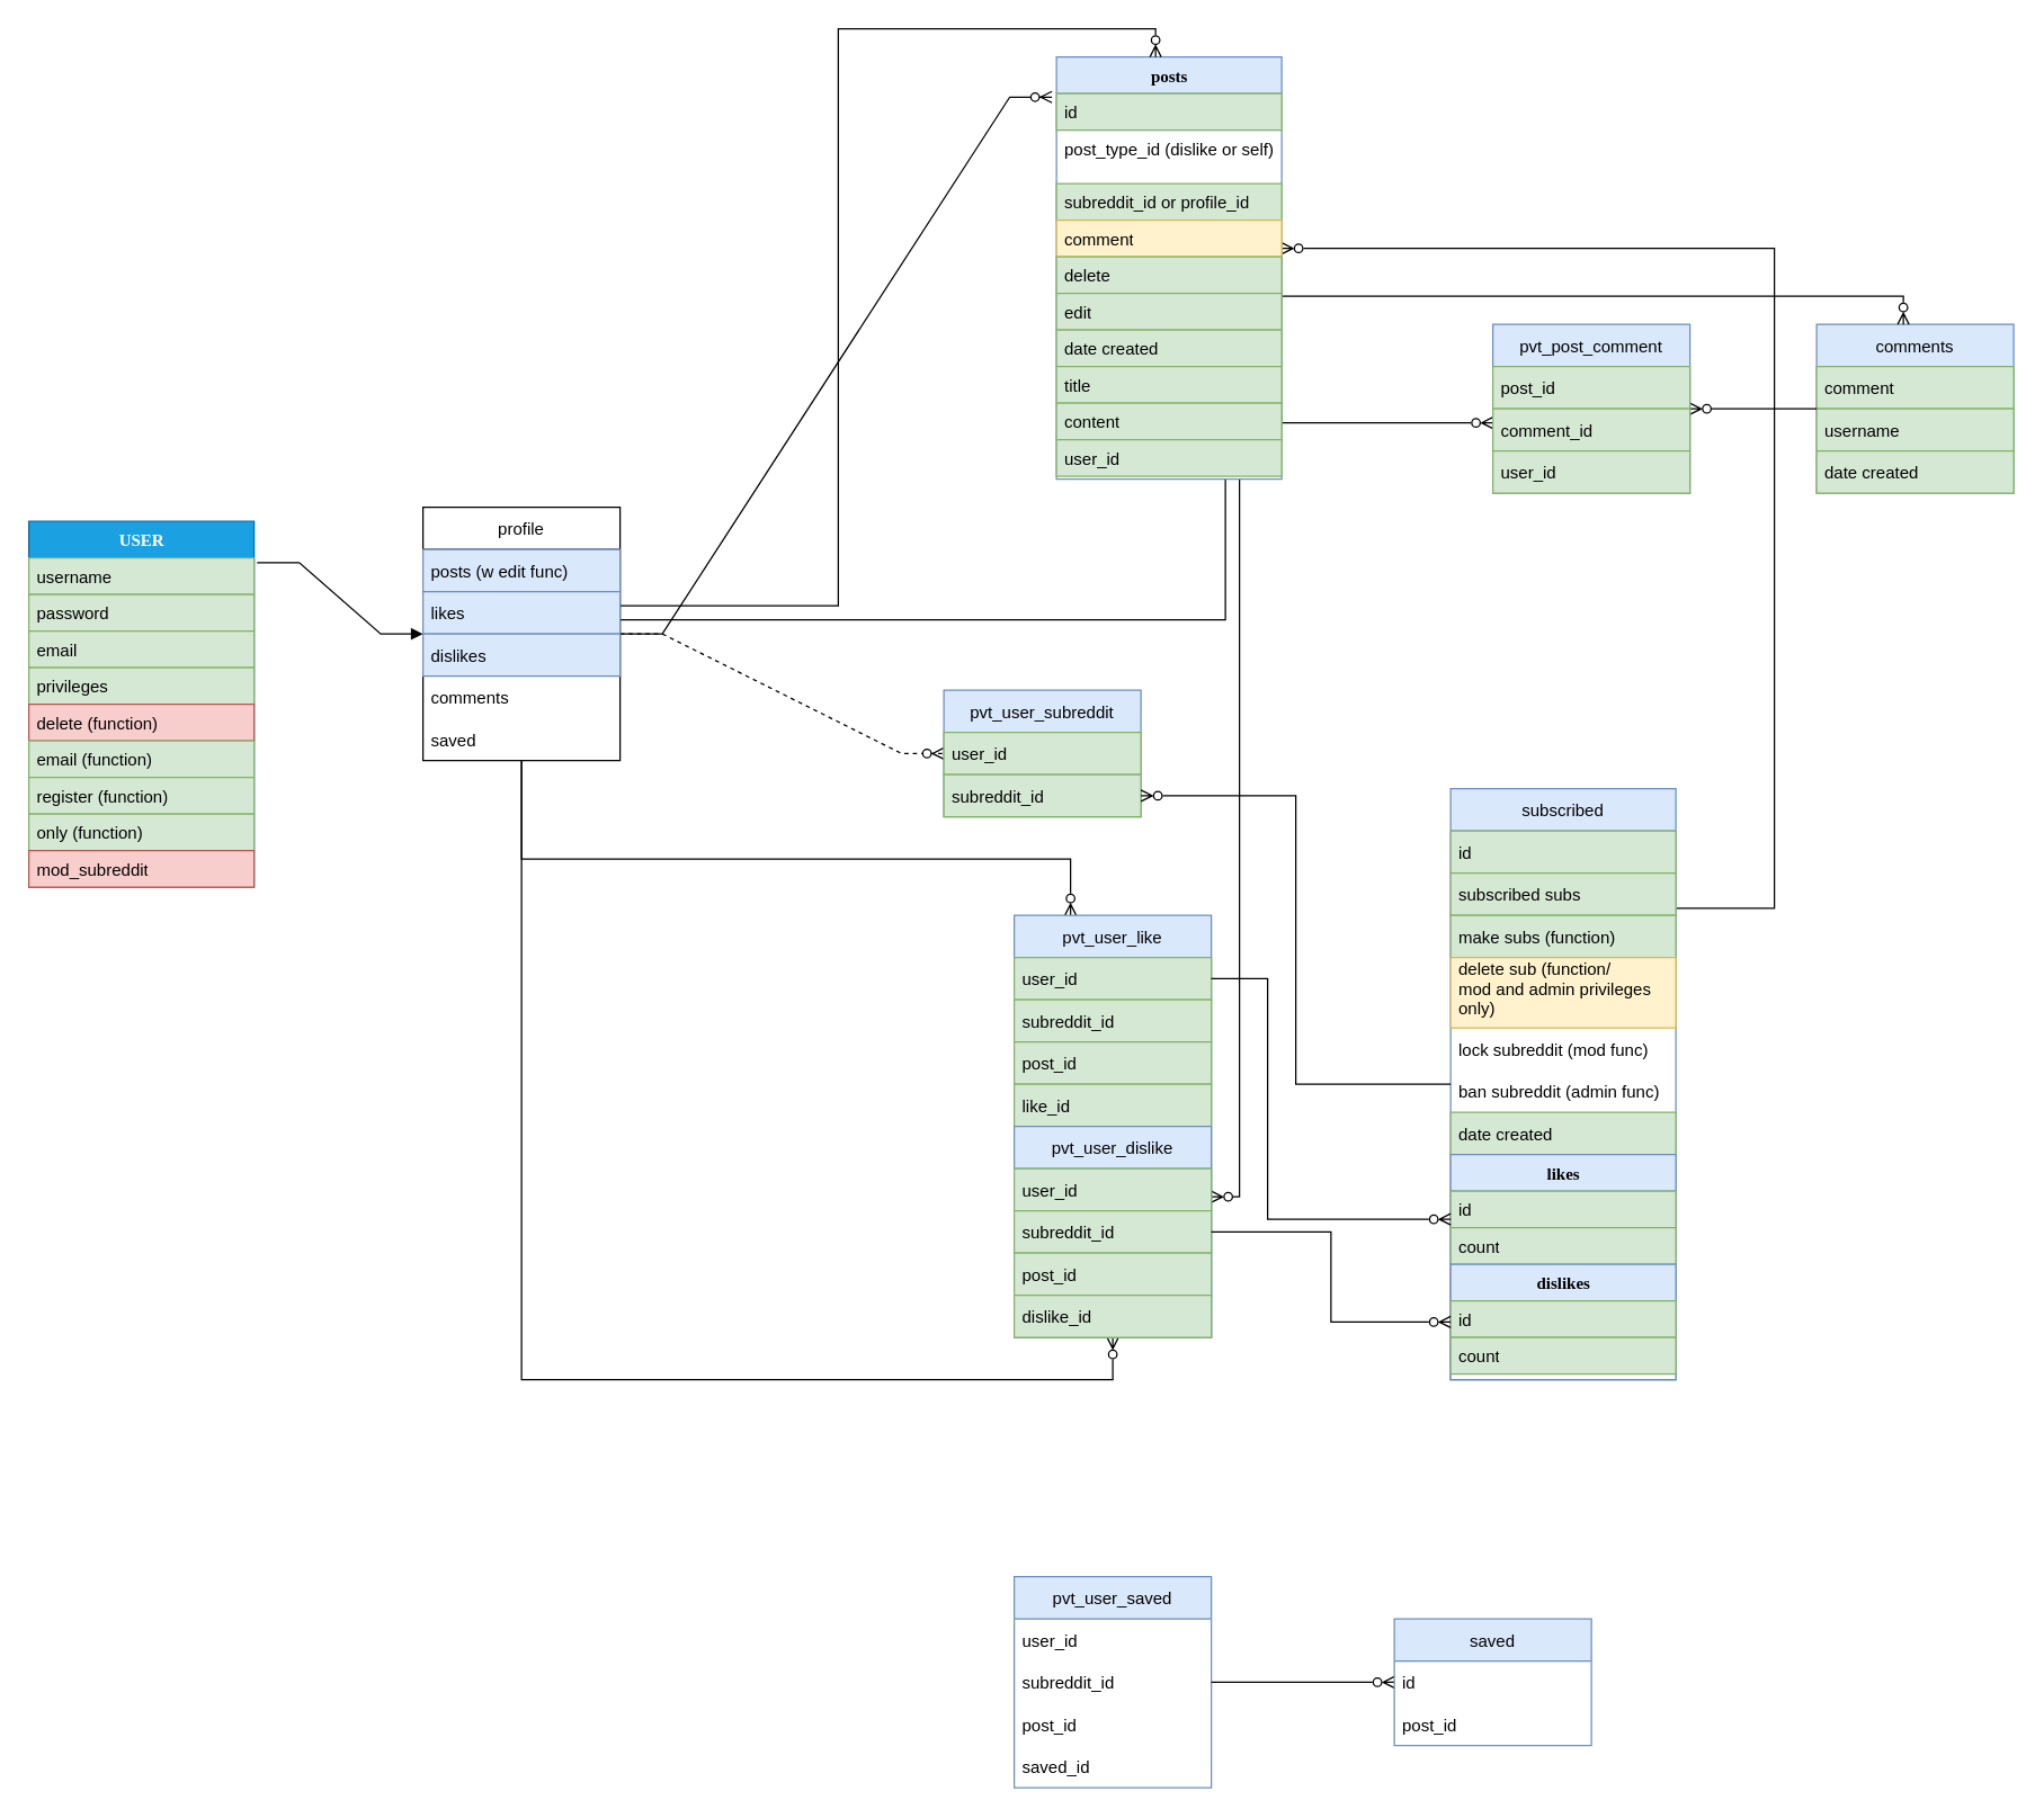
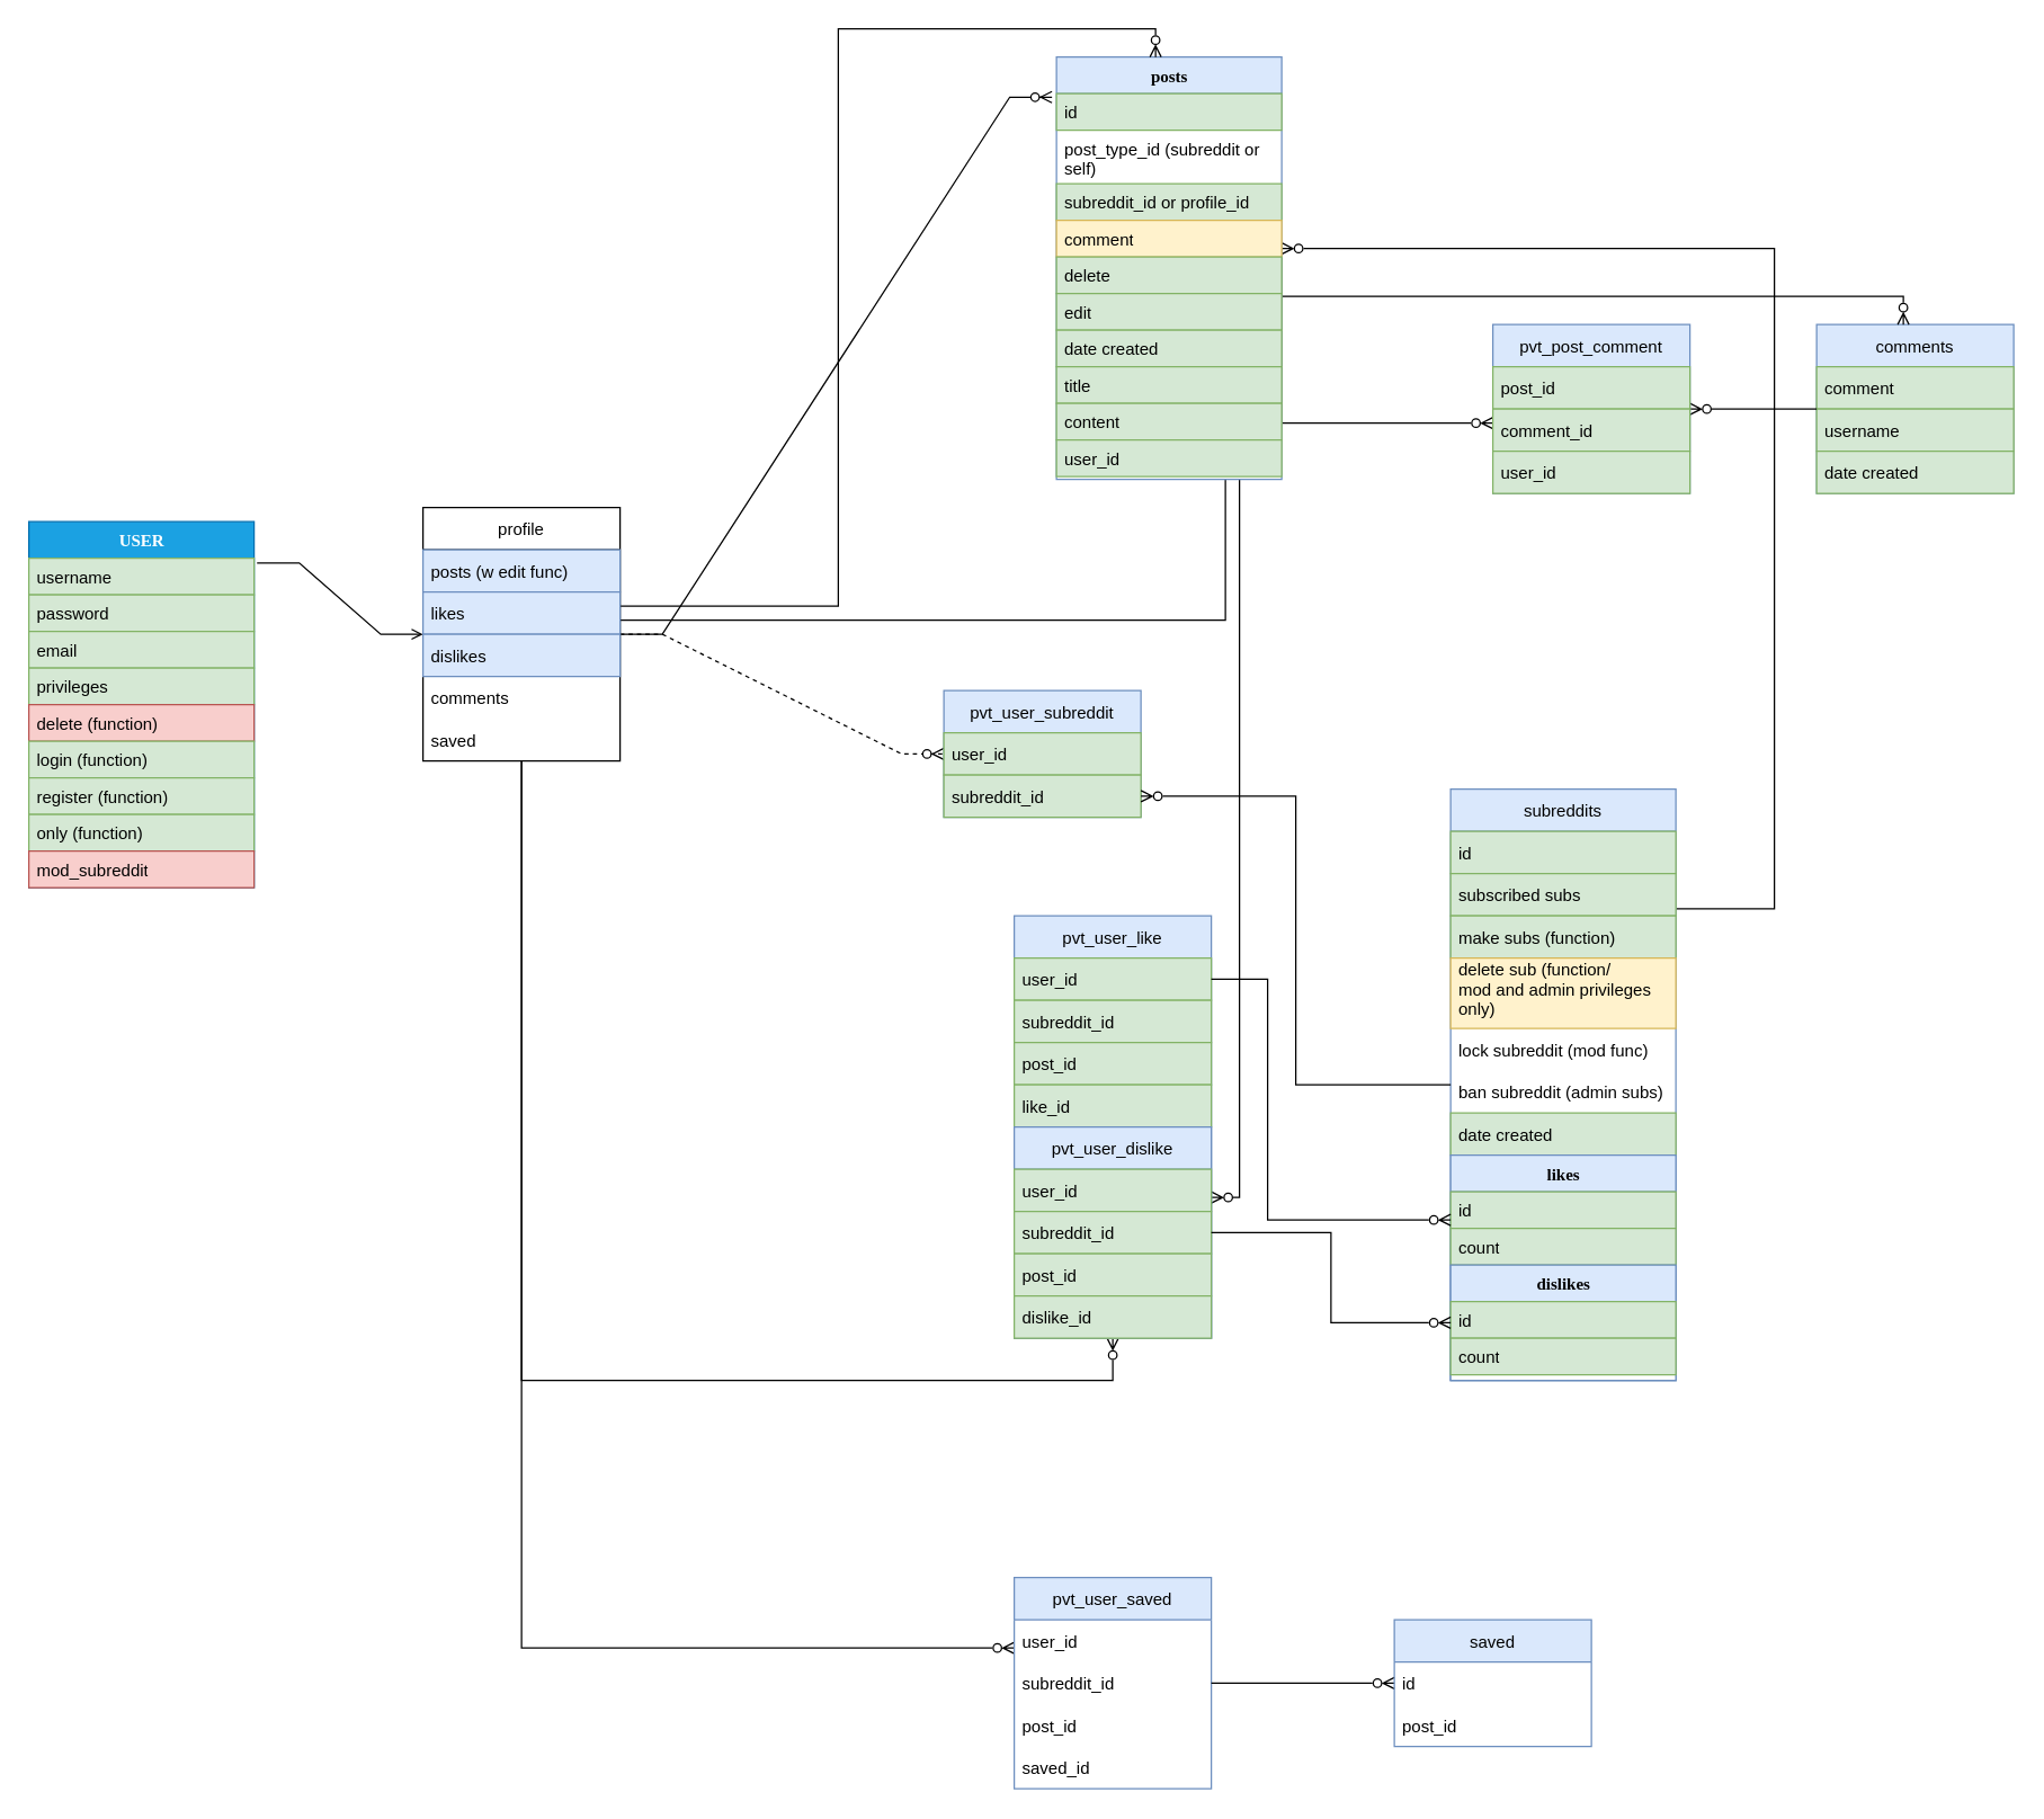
- <mxCell id="41" value="post_type_id (dislike or self)" style="text;html=1;align=left;verticalAlign=top;spacingLeft=4;spacingRight=4;whiteSpace=wrap;overflow=hidden;rotatable=0;points=[[0,0.5],[1,0.5]];portConstraint=eastwest;" parent="39" vertex="1"><mxGeometry y="52" width="160" height="38" as="geometry" /></mxCell>
+ <mxCell id="41" value="post_type_id (subreddit or self)" style="text;html=1;align=left;verticalAlign=top;spacingLeft=4;spacingRight=4;whiteSpace=wrap;overflow=hidden;rotatable=0;points=[[0,0.5],[1,0.5]];portConstraint=eastwest;" parent="39" vertex="1"><mxGeometry y="52" width="160" height="38" as="geometry" /></mxCell>
- <mxCell id="16" value="" style="edgeStyle=entityRelationEdgeStyle;fontSize=12;html=1;endArrow=block;endFill=1;rounded=0;exitX=1.013;exitY=0.113;exitDx=0;exitDy=0;exitPerimeter=0;" parent="1" source="2" target="73" edge="1"><mxGeometry width="100" height="100" relative="1" as="geometry"><mxPoint x="190" y="510" as="sourcePoint" /><mxPoint x="292.08" y="406.02" as="targetPoint" /></mxGeometry></mxCell>
+ <mxCell id="16" value="" style="edgeStyle=entityRelationEdgeStyle;fontSize=12;html=1;endArrow=open;endFill=1;rounded=0;exitX=1.013;exitY=0.113;exitDx=0;exitDy=0;exitPerimeter=0;" parent="1" source="2" target="73" edge="1"><mxGeometry width="100" height="100" relative="1" as="geometry"><mxPoint x="190" y="510" as="sourcePoint" /><mxPoint x="292.08" y="406.02" as="targetPoint" /></mxGeometry></mxCell>
- <mxCell id="8" value="email (function)" style="text;html=1;align=left;verticalAlign=top;spacingLeft=4;spacingRight=4;whiteSpace=wrap;overflow=hidden;rotatable=0;points=[[0,0.5],[1,0.5]];portConstraint=eastwest;fillColor=#d5e8d4;strokeColor=#82b366;" parent="2" vertex="1"><mxGeometry y="156" width="160" height="26" as="geometry" /></mxCell>
+ <mxCell id="8" value="login (function)" style="text;html=1;align=left;verticalAlign=top;spacingLeft=4;spacingRight=4;whiteSpace=wrap;overflow=hidden;rotatable=0;points=[[0,0.5],[1,0.5]];portConstraint=eastwest;fillColor=#d5e8d4;strokeColor=#82b366;" parent="2" vertex="1"><mxGeometry y="156" width="160" height="26" as="geometry" /></mxCell>
- <mxCell id="19" value="subscribed" style="swimlane;fontStyle=0;childLayout=stackLayout;horizontal=1;startSize=30;horizontalStack=0;resizeParent=1;resizeParentMax=0;resizeLast=0;collapsible=1;marginBottom=0;fillColor=#dae8fc;strokeColor=#6c8ebf;" parent="1" vertex="1"><mxGeometry x="1030" y="560" width="160" height="420" as="geometry" /></mxCell>
+ <mxCell id="19" value="subreddits" style="swimlane;fontStyle=0;childLayout=stackLayout;horizontal=1;startSize=30;horizontalStack=0;resizeParent=1;resizeParentMax=0;resizeLast=0;collapsible=1;marginBottom=0;fillColor=#dae8fc;strokeColor=#6c8ebf;" parent="1" vertex="1"><mxGeometry x="1030" y="560" width="160" height="420" as="geometry" /></mxCell>
- <mxCell id="14" style="edgeStyle=orthogonalEdgeStyle;rounded=0;orthogonalLoop=1;jettySize=auto;html=1;endArrow=ERzeroToMany;endFill=0;" parent="1" source="73" target="60" edge="1"><mxGeometry relative="1" as="geometry"><mxPoint x="370.059" y="570" as="sourcePoint" /><Array as="points"><mxPoint x="370" y="610" /><mxPoint x="760" y="610" /></Array></mxGeometry></mxCell>
- <mxCell id="25" value="ban subreddit (admin func)" style="text;strokeColor=none;fillColor=none;align=left;verticalAlign=middle;spacingLeft=4;spacingRight=4;overflow=hidden;points=[[0,0.5],[1,0.5]];portConstraint=eastwest;rotatable=0;" parent="19" vertex="1"><mxGeometry y="200" width="160" height="30" as="geometry" /></mxCell>
+ <mxCell id="25" value="ban subreddit (admin subs)" style="text;strokeColor=none;fillColor=none;align=left;verticalAlign=middle;spacingLeft=4;spacingRight=4;overflow=hidden;points=[[0,0.5],[1,0.5]];portConstraint=eastwest;rotatable=0;" parent="19" vertex="1"><mxGeometry y="200" width="160" height="30" as="geometry" /></mxCell>
+ <mxCell id="72" style="edgeStyle=orthogonalEdgeStyle;rounded=0;orthogonalLoop=1;jettySize=auto;html=1;endArrow=ERzeroToMany;endFill=0;" parent="1" source="73" target="79" edge="1"><mxGeometry relative="1" as="geometry"><mxPoint x="740" y="1170" as="targetPoint" /><Array as="points"><mxPoint x="370" y="1170" /></Array></mxGeometry></mxCell>
